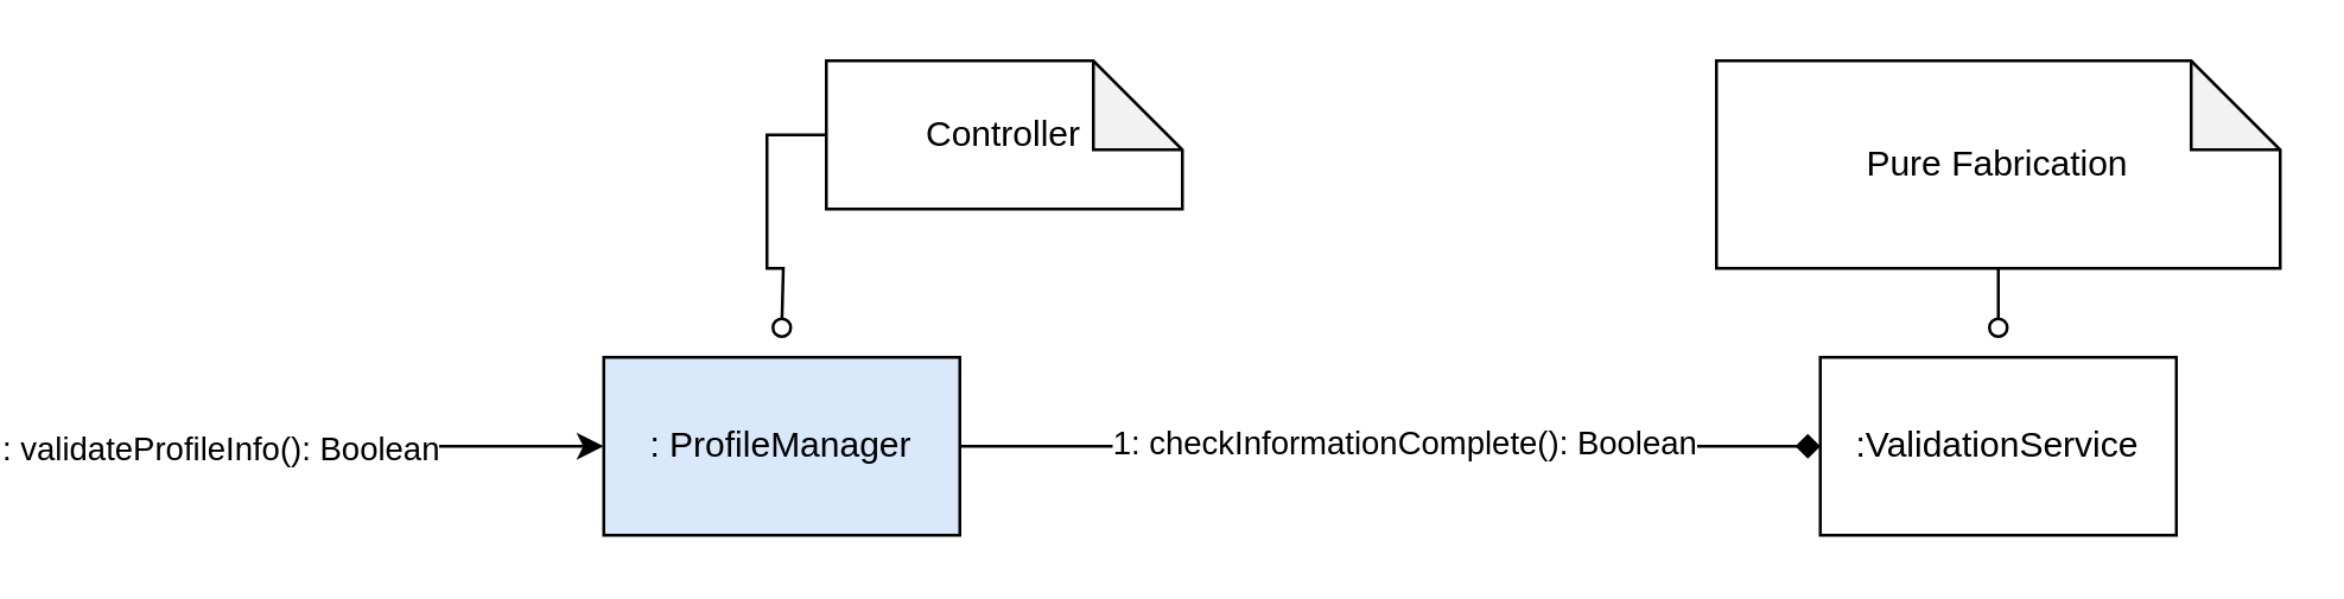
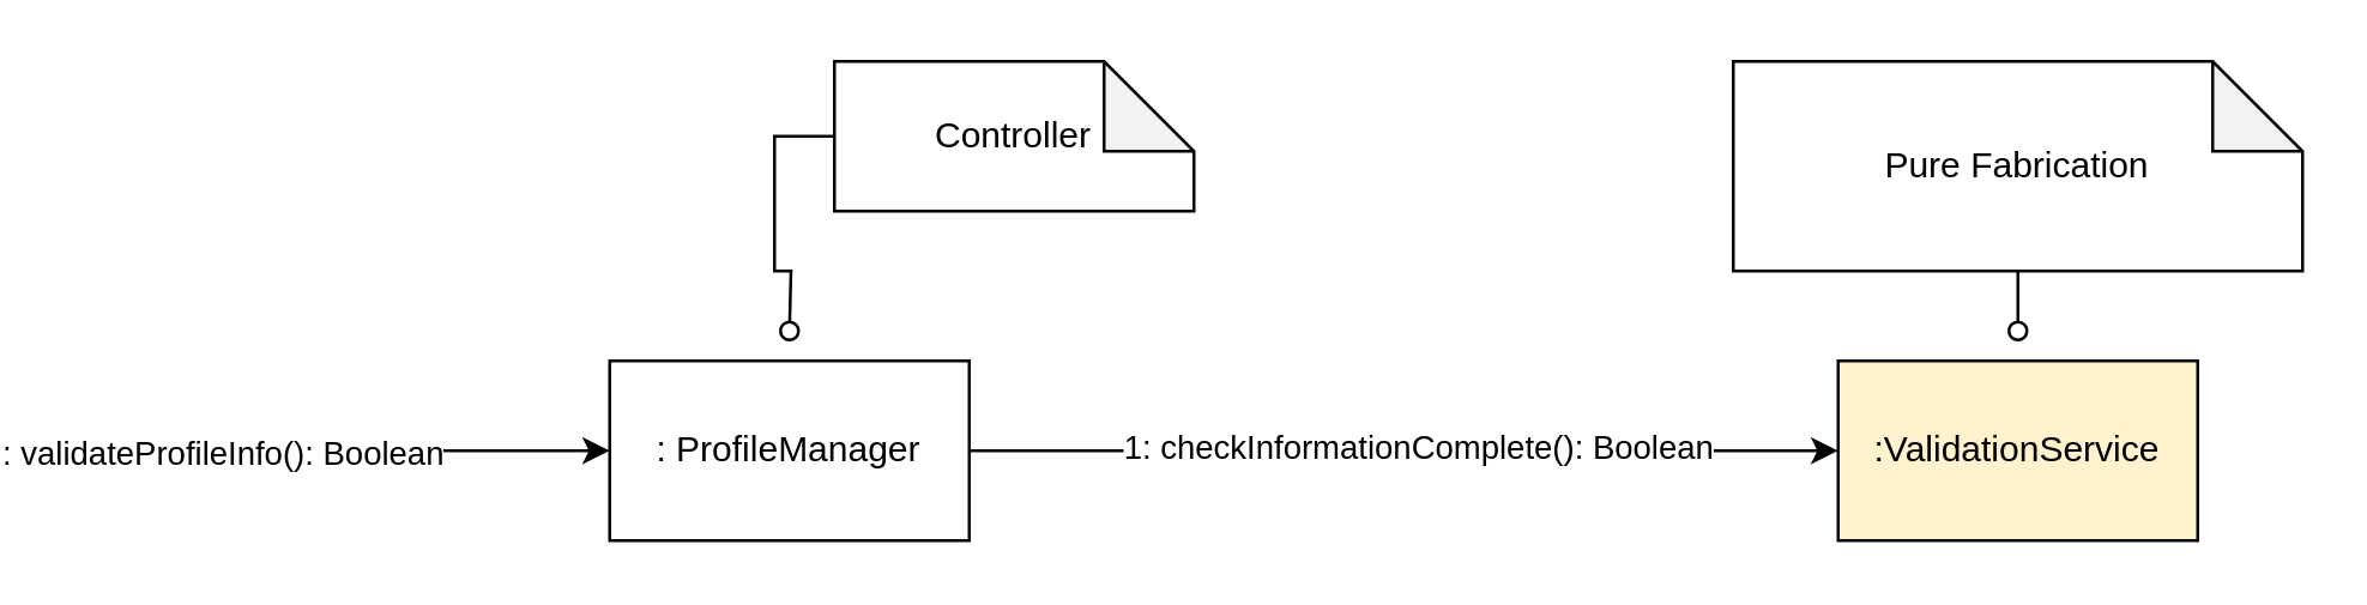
- <mxCell id="6" value=": ProfileManager" style="rounded=0;whiteSpace=wrap;html=1;fillColor=#dae8fc;" vertex="1" parent="1"><mxGeometry x="150" y="120" width="120" height="60" as="geometry" /></mxCell>
+ <mxCell id="6" value=": ProfileManager" style="rounded=0;whiteSpace=wrap;html=1;" vertex="1" parent="1"><mxGeometry x="150" y="120" width="120" height="60" as="geometry" /></mxCell>
- <mxCell id="2" value="" style="edgeStyle=orthogonalEdgeStyle;rounded=0;orthogonalLoop=1;jettySize=auto;html=1;endArrow=diamond;" edge="1" parent="1" source="6" target="7"><mxGeometry relative="1" as="geometry" /></mxCell>
+ <mxCell id="2" value="" style="edgeStyle=orthogonalEdgeStyle;rounded=0;orthogonalLoop=1;jettySize=auto;html=1;" edge="1" parent="1" source="6" target="7"><mxGeometry relative="1" as="geometry" /></mxCell>
- <mxCell id="7" value=":ValidationService" style="whiteSpace=wrap;html=1;rounded=0;" vertex="1" parent="1"><mxGeometry x="560" y="120" width="120" height="60" as="geometry" /></mxCell>
+ <mxCell id="7" value=":ValidationService" style="whiteSpace=wrap;html=1;rounded=0;fillColor=#fff2cc;" vertex="1" parent="1"><mxGeometry x="560" y="120" width="120" height="60" as="geometry" /></mxCell>
